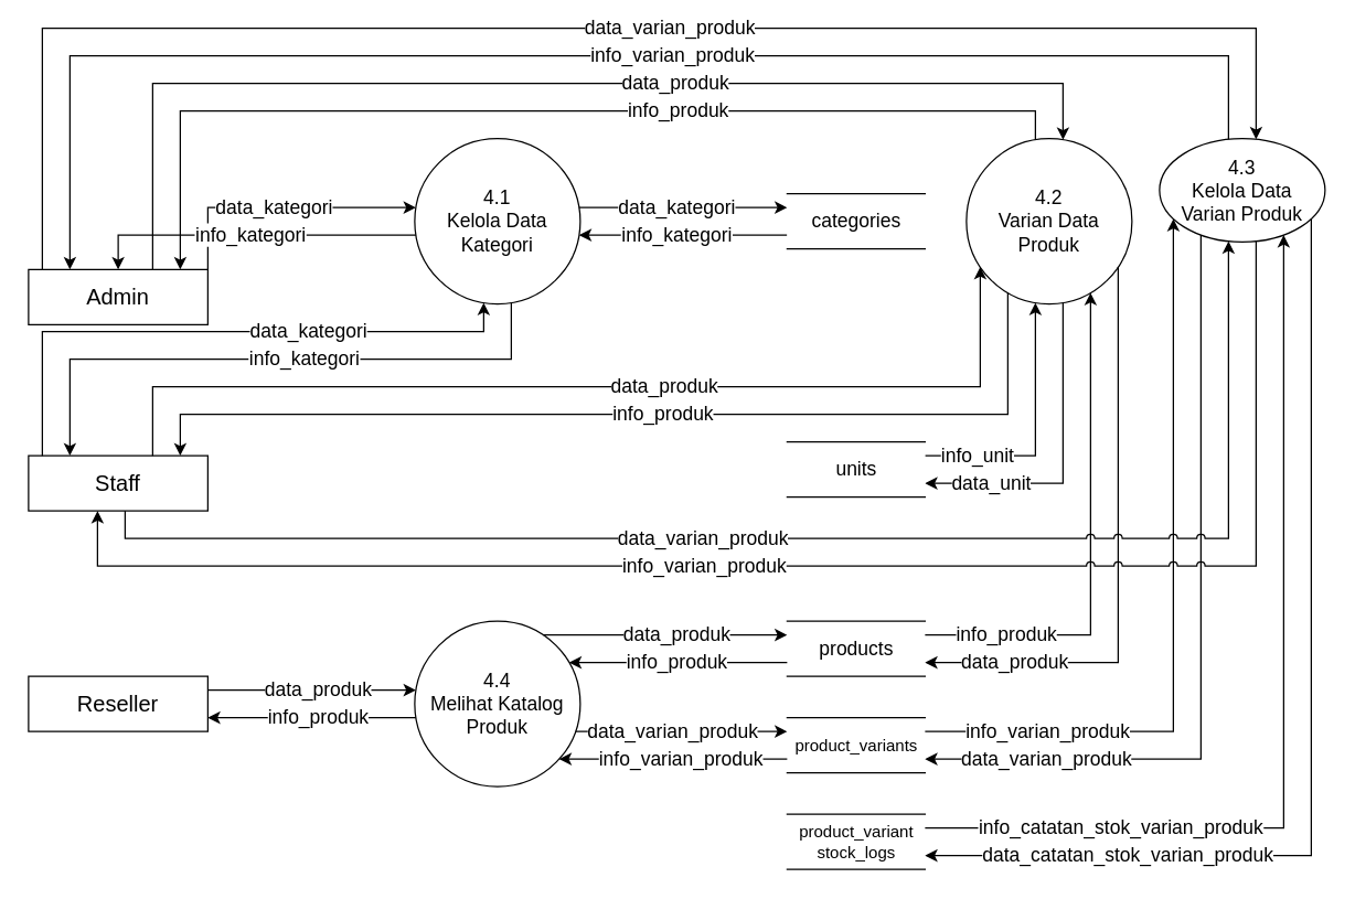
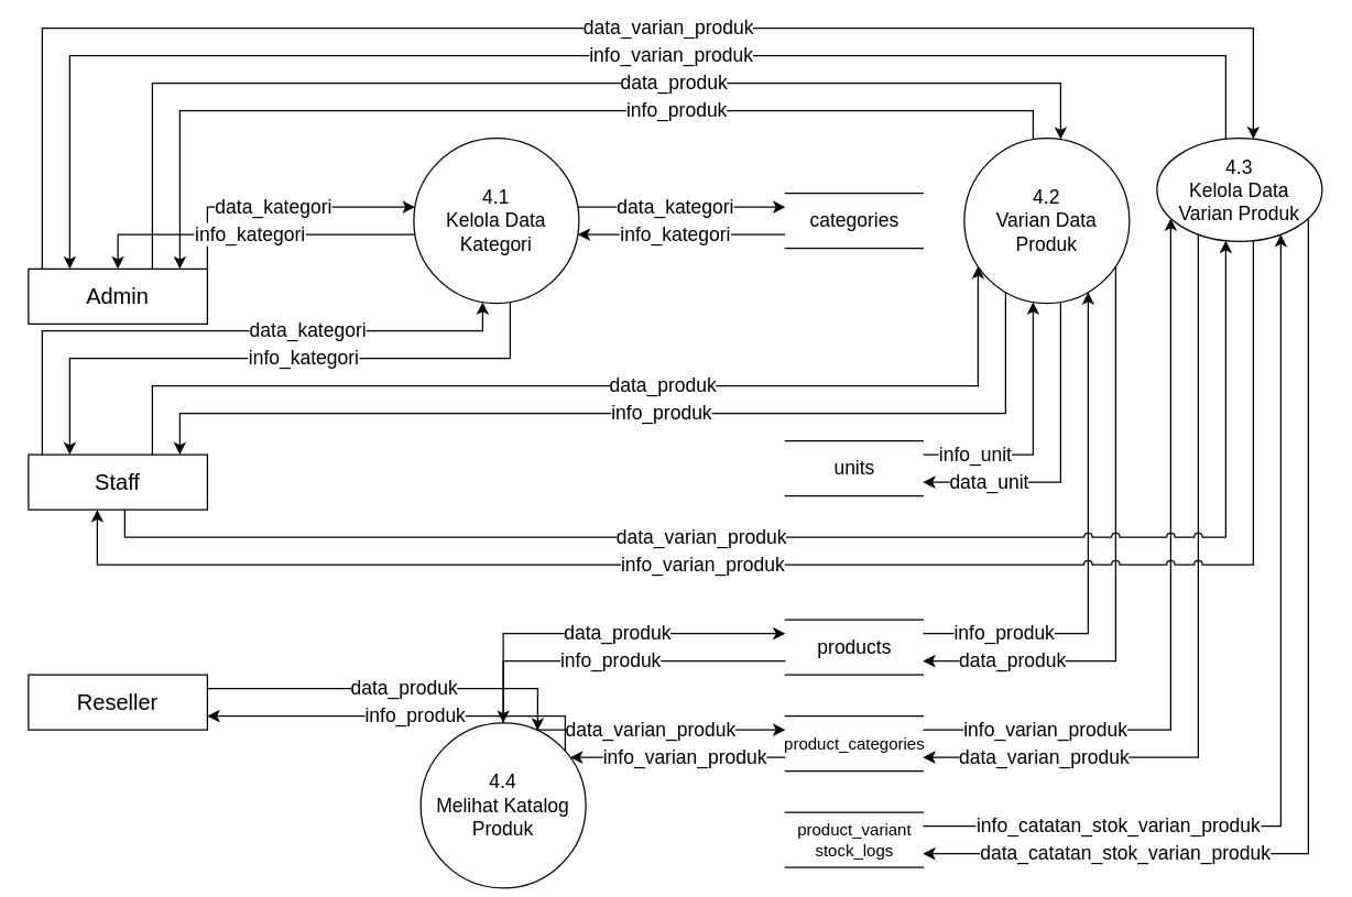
- <mxCell id="15" value="&lt;font style=&quot;font-size: 14px&quot;&gt;4.4&lt;br&gt;Melihat Katalog Produk&lt;br&gt;&lt;/font&gt;" style="ellipse;whiteSpace=wrap;html=1;aspect=fixed;" parent="1" vertex="1"><mxGeometry x="300" y="450" width="120" height="120" as="geometry" /></mxCell>
+ <mxCell id="15" value="&lt;font style=&quot;font-size: 14px&quot;&gt;4.4&lt;br&gt;Melihat Katalog Produk&lt;br&gt;&lt;/font&gt;" style="ellipse;whiteSpace=wrap;html=1;aspect=fixed;" parent="1" vertex="1"><mxGeometry x="305" y="525" width="120" height="120" as="geometry" /></mxCell>
- <mxCell id="29" value="&lt;font style=&quot;font-size: 12px&quot;&gt;product_variants&lt;/font&gt;" style="html=1;dashed=0;whitespace=wrap;shape=partialRectangle;right=0;left=0;fontSize=14;" vertex="1" parent="1"><mxGeometry x="570" y="520" width="100" height="40" as="geometry" /></mxCell>
+ <mxCell id="29" value="&lt;font style=&quot;font-size: 12px&quot;&gt;product_categories&lt;/font&gt;" style="html=1;dashed=0;whitespace=wrap;shape=partialRectangle;right=0;left=0;fontSize=14;" vertex="1" parent="1"><mxGeometry x="570" y="520" width="100" height="40" as="geometry" /></mxCell>
